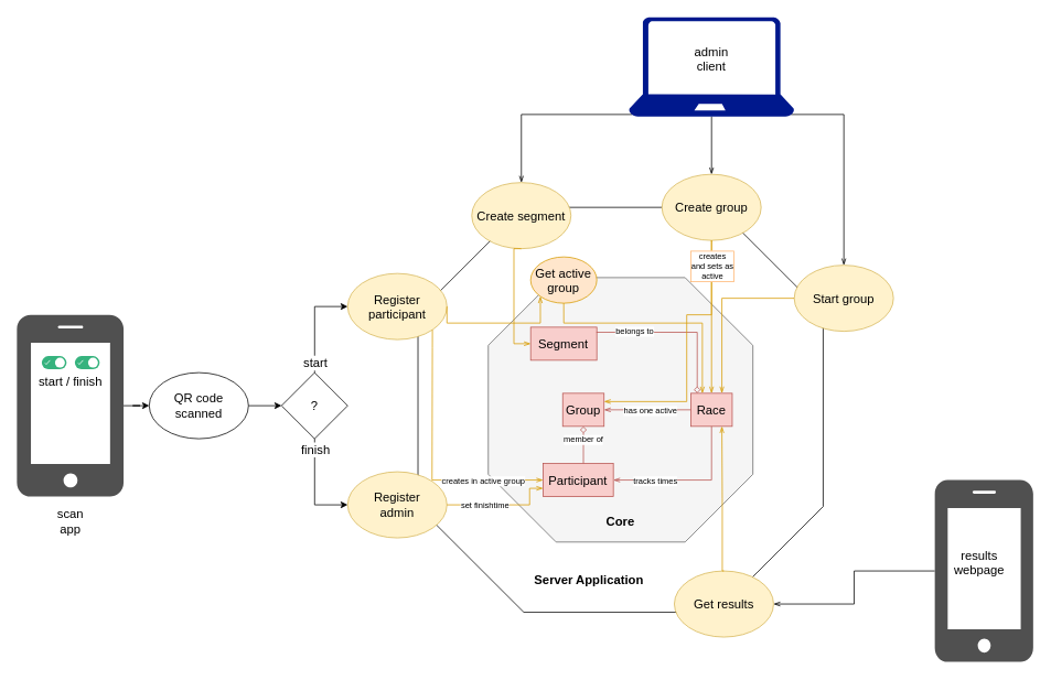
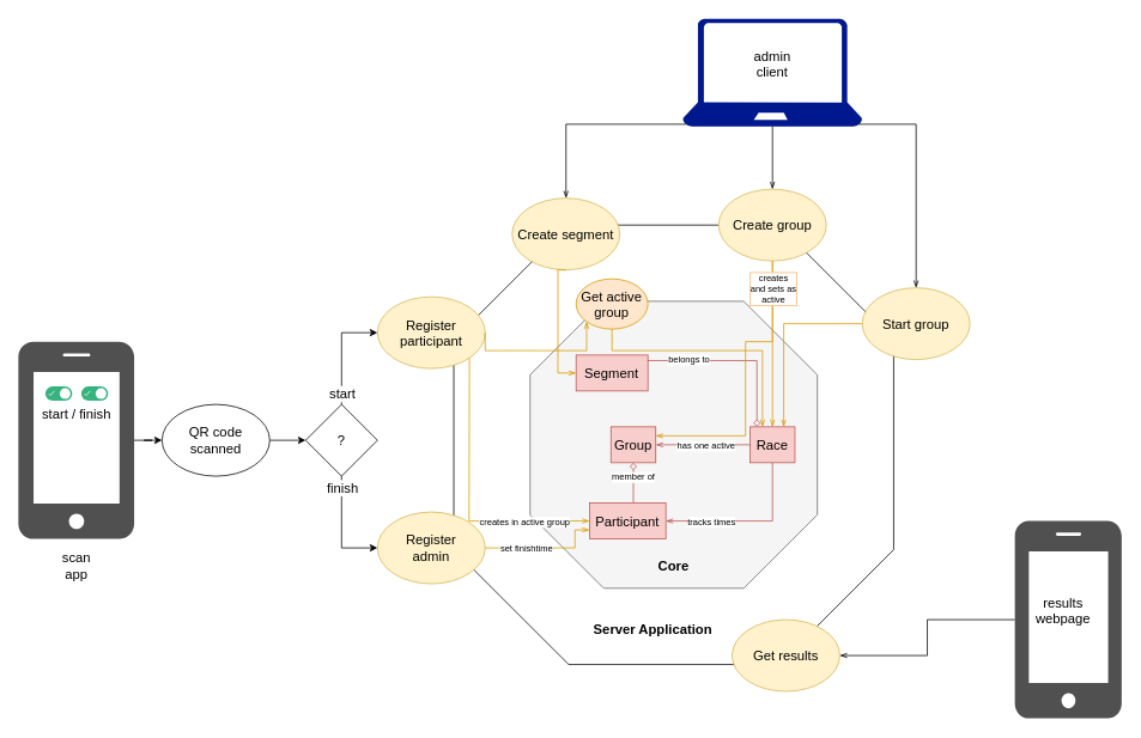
- <mxCell id="44" style="edgeStyle=orthogonalEdgeStyle;rounded=0;orthogonalLoop=1;jettySize=auto;html=1;exitX=0.5;exitY=0;exitDx=0;exitDy=0;entryX=0.75;entryY=1;entryDx=0;entryDy=0;endArrow=openThin;endFill=0;fontSize=10;fillColor=#ffe6cc;strokeColor=#d79b00;" edge="1" parent="1" source="25" target="29"><mxGeometry relative="1" as="geometry"><Array as="points"><mxPoint x="873" y="690" /><mxPoint x="873" y="603" /></Array></mxGeometry></mxCell>
- <mxCell id="52" value="Server Application" style="text;html=1;strokeColor=none;fillColor=none;align=center;verticalAlign=middle;whiteSpace=wrap;rounded=0;fontSize=15;strokeWidth=5;fontStyle=1" vertex="1" parent="1"><mxGeometry x="637" y="690" width="150" height="20" as="geometry" /></mxCell>
+ <mxCell id="52" value="Server Application" style="text;html=1;strokeColor=none;fillColor=none;align=center;verticalAlign=middle;whiteSpace=wrap;rounded=0;fontSize=15;strokeWidth=5;fontStyle=1" vertex="1" parent="1"><mxGeometry x="652" y="690" width="150" height="20" as="geometry" /></mxCell>
